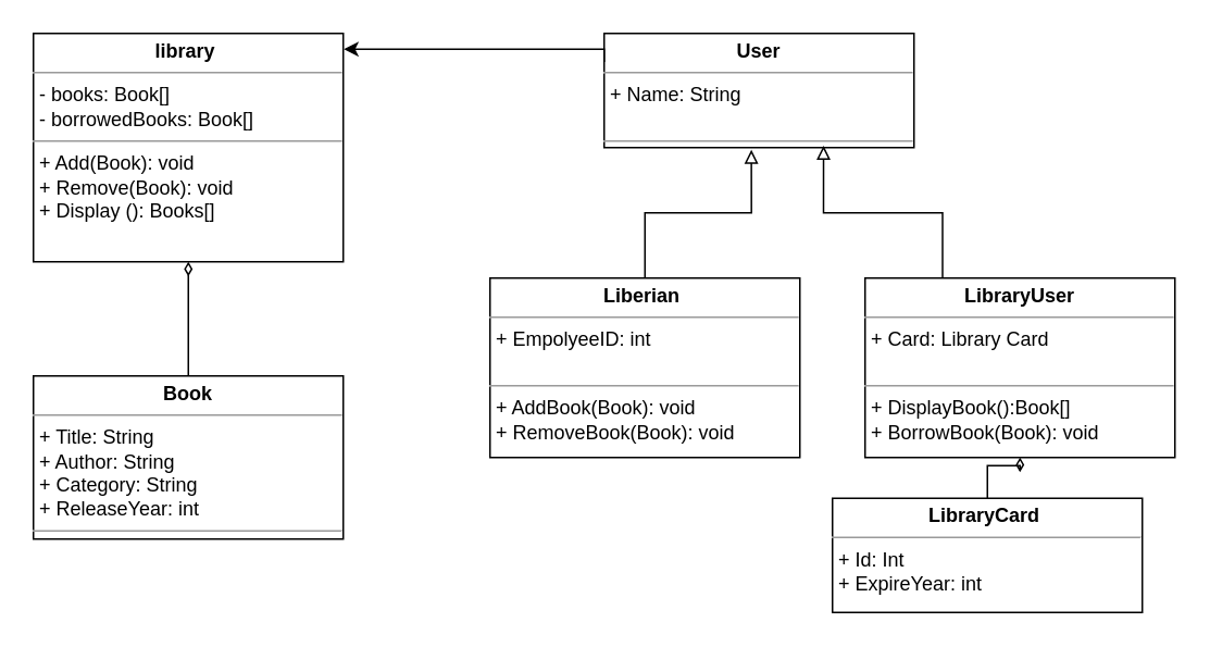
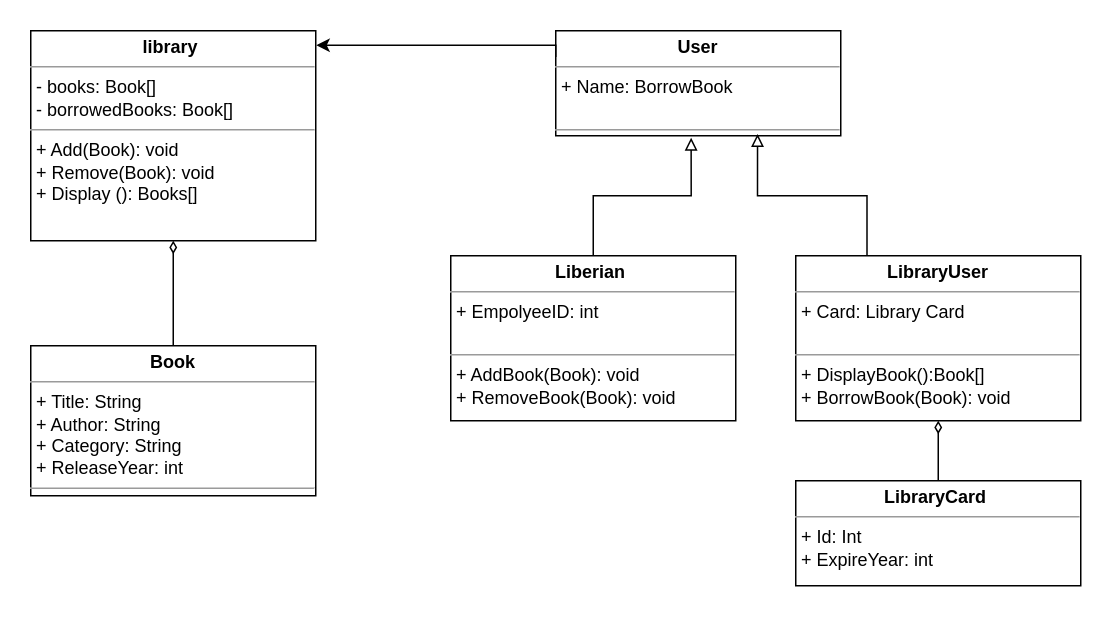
- <mxCell id="5" value="&lt;p style=&quot;margin:0px;margin-top:4px;text-align:center;&quot;&gt;&lt;b&gt;User&lt;/b&gt;&lt;/p&gt;&lt;hr size=&quot;1&quot;&gt;&lt;p style=&quot;margin:0px;margin-left:4px;&quot;&gt;+ Name: String&lt;/p&gt;&lt;p style=&quot;margin:0px;margin-left:4px;&quot;&gt;&amp;nbsp;&lt;/p&gt;&lt;hr size=&quot;1&quot;&gt;&lt;p style=&quot;margin:0px;margin-left:4px;&quot;&gt;&lt;br&gt;&lt;/p&gt;" style="verticalAlign=top;align=left;overflow=fill;fontSize=12;fontFamily=Helvetica;html=1;rounded=0;shadow=0;comic=0;labelBackgroundColor=none;strokeWidth=1" parent="1" vertex="1"><mxGeometry x="370" y="20" width="190" height="70" as="geometry" /></mxCell>
+ <mxCell id="5" value="&lt;p style=&quot;margin:0px;margin-top:4px;text-align:center;&quot;&gt;&lt;b&gt;User&lt;/b&gt;&lt;/p&gt;&lt;hr size=&quot;1&quot;&gt;&lt;p style=&quot;margin:0px;margin-left:4px;&quot;&gt;+ Name: BorrowBook&lt;/p&gt;&lt;p style=&quot;margin:0px;margin-left:4px;&quot;&gt;&amp;nbsp;&lt;/p&gt;&lt;hr size=&quot;1&quot;&gt;&lt;p style=&quot;margin:0px;margin-left:4px;&quot;&gt;&lt;br&gt;&lt;/p&gt;" style="verticalAlign=top;align=left;overflow=fill;fontSize=12;fontFamily=Helvetica;html=1;rounded=0;shadow=0;comic=0;labelBackgroundColor=none;strokeWidth=1" parent="1" vertex="1"><mxGeometry x="370" y="20" width="190" height="70" as="geometry" /></mxCell>
- <mxCell id="12" value="&lt;p style=&quot;margin:0px;margin-top:4px;text-align:center;&quot;&gt;&lt;b&gt;LibraryCard&amp;nbsp;&lt;/b&gt;&lt;/p&gt;&lt;hr size=&quot;1&quot;&gt;&lt;p style=&quot;margin:0px;margin-left:4px;&quot;&gt;+ Id: Int&lt;/p&gt;&lt;p style=&quot;margin:0px;margin-left:4px;&quot;&gt;+ ExpireYear: int&amp;nbsp;&lt;/p&gt;&lt;p style=&quot;margin:0px;margin-left:4px;&quot;&gt;&amp;nbsp;&lt;/p&gt;&lt;hr size=&quot;1&quot;&gt;&lt;p style=&quot;margin:0px;margin-left:4px;&quot;&gt;&lt;br&gt;&lt;/p&gt;" style="verticalAlign=top;align=left;overflow=fill;fontSize=12;fontFamily=Helvetica;html=1;rounded=0;shadow=0;comic=0;labelBackgroundColor=none;strokeWidth=1" parent="1" vertex="1"><mxGeometry x="510" y="305" width="190" height="70" as="geometry" /></mxCell>
+ <mxCell id="12" value="&lt;p style=&quot;margin:0px;margin-top:4px;text-align:center;&quot;&gt;&lt;b&gt;LibraryCard&amp;nbsp;&lt;/b&gt;&lt;/p&gt;&lt;hr size=&quot;1&quot;&gt;&lt;p style=&quot;margin:0px;margin-left:4px;&quot;&gt;+ Id: Int&lt;/p&gt;&lt;p style=&quot;margin:0px;margin-left:4px;&quot;&gt;+ ExpireYear: int&amp;nbsp;&lt;/p&gt;&lt;p style=&quot;margin:0px;margin-left:4px;&quot;&gt;&amp;nbsp;&lt;/p&gt;&lt;hr size=&quot;1&quot;&gt;&lt;p style=&quot;margin:0px;margin-left:4px;&quot;&gt;&lt;br&gt;&lt;/p&gt;" style="verticalAlign=top;align=left;overflow=fill;fontSize=12;fontFamily=Helvetica;html=1;rounded=0;shadow=0;comic=0;labelBackgroundColor=none;strokeWidth=1" parent="1" vertex="1"><mxGeometry x="530" y="320" width="190" height="70" as="geometry" /></mxCell>
